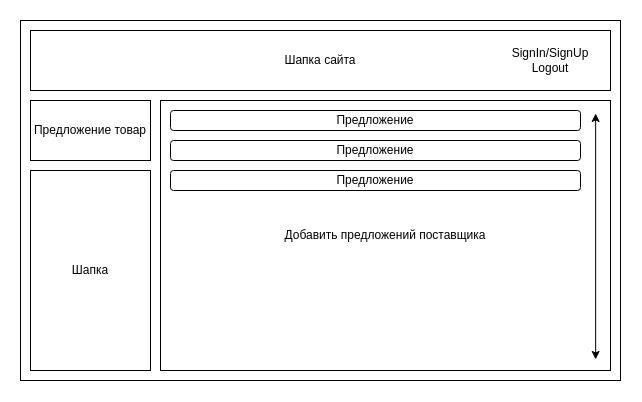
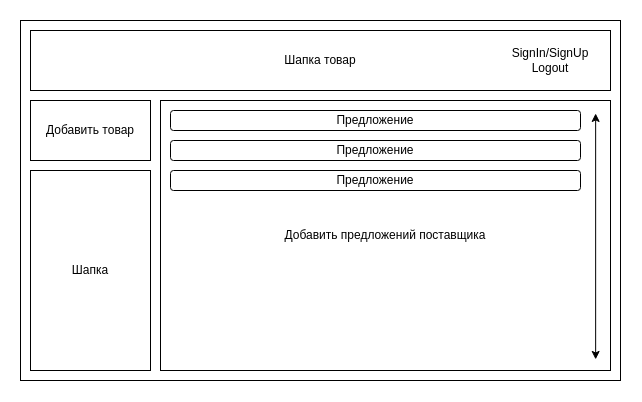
- <mxCell id="5" value="Шапка сайта" style="rounded=0;whiteSpace=wrap;html=1;" parent="1" vertex="1"><mxGeometry x="30" y="30" width="580" height="60" as="geometry" /></mxCell>
+ <mxCell id="5" value="Шапка товар" style="rounded=0;whiteSpace=wrap;html=1;" parent="1" vertex="1"><mxGeometry x="30" y="30" width="580" height="60" as="geometry" /></mxCell>
- <mxCell id="7" value="Предложение товар" style="rounded=0;whiteSpace=wrap;html=1;" parent="1" vertex="1"><mxGeometry x="30" y="100" width="120" height="60" as="geometry" /></mxCell>
+ <mxCell id="7" value="Добавить товар" style="rounded=0;whiteSpace=wrap;html=1;" parent="1" vertex="1"><mxGeometry x="30" y="100" width="120" height="60" as="geometry" /></mxCell>
